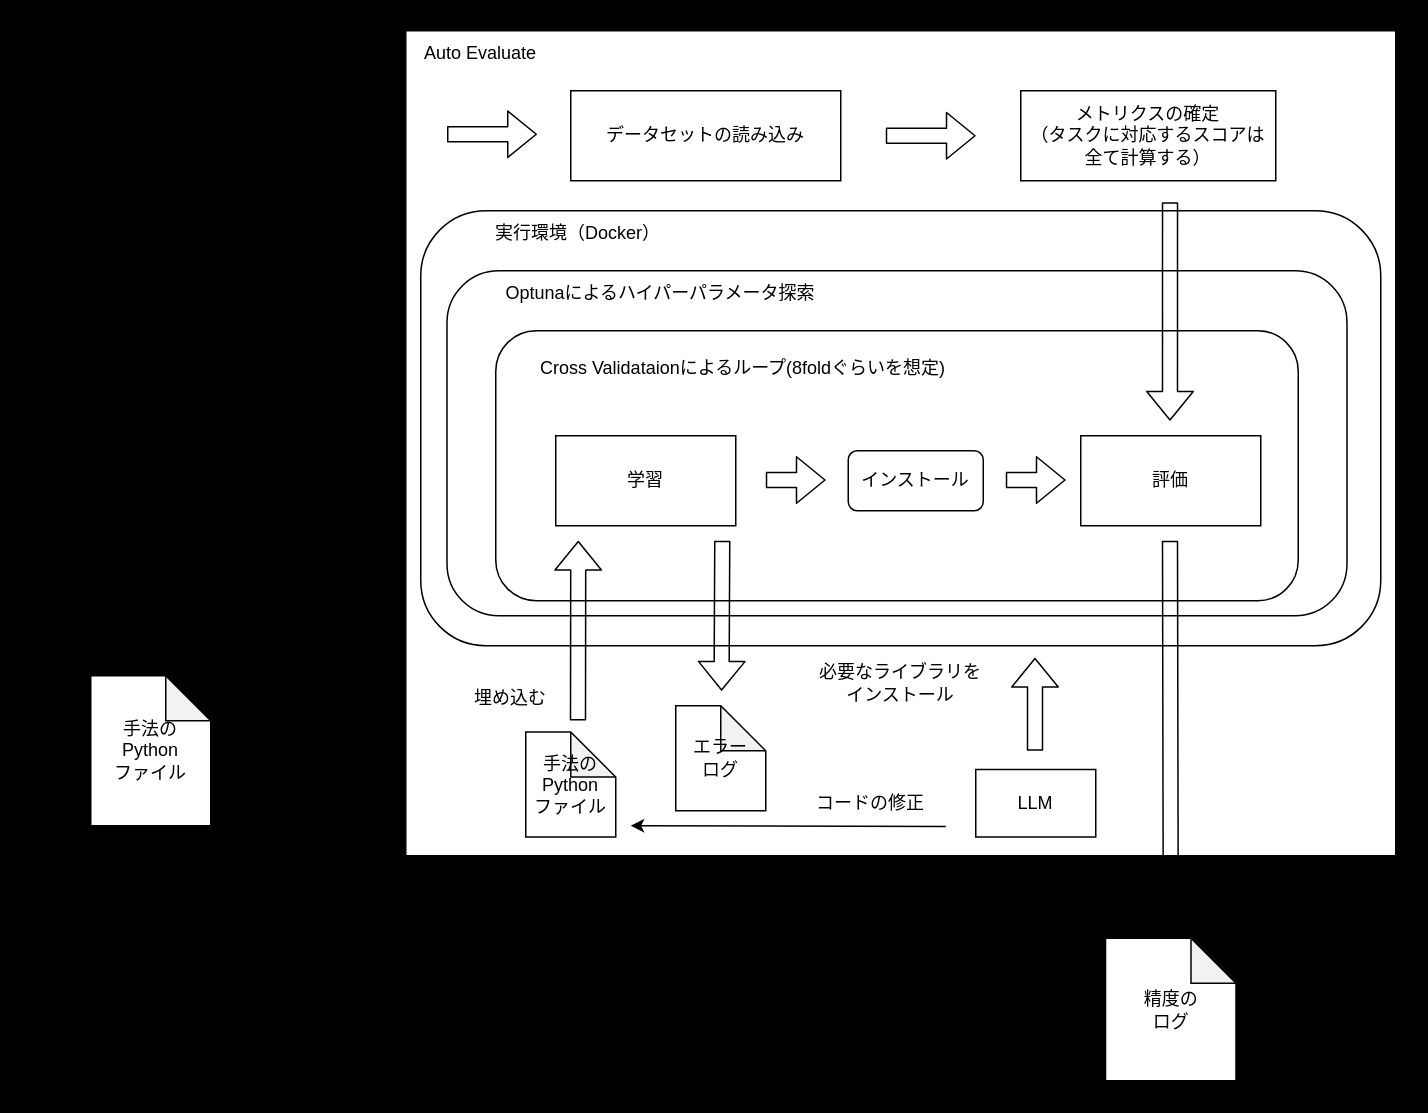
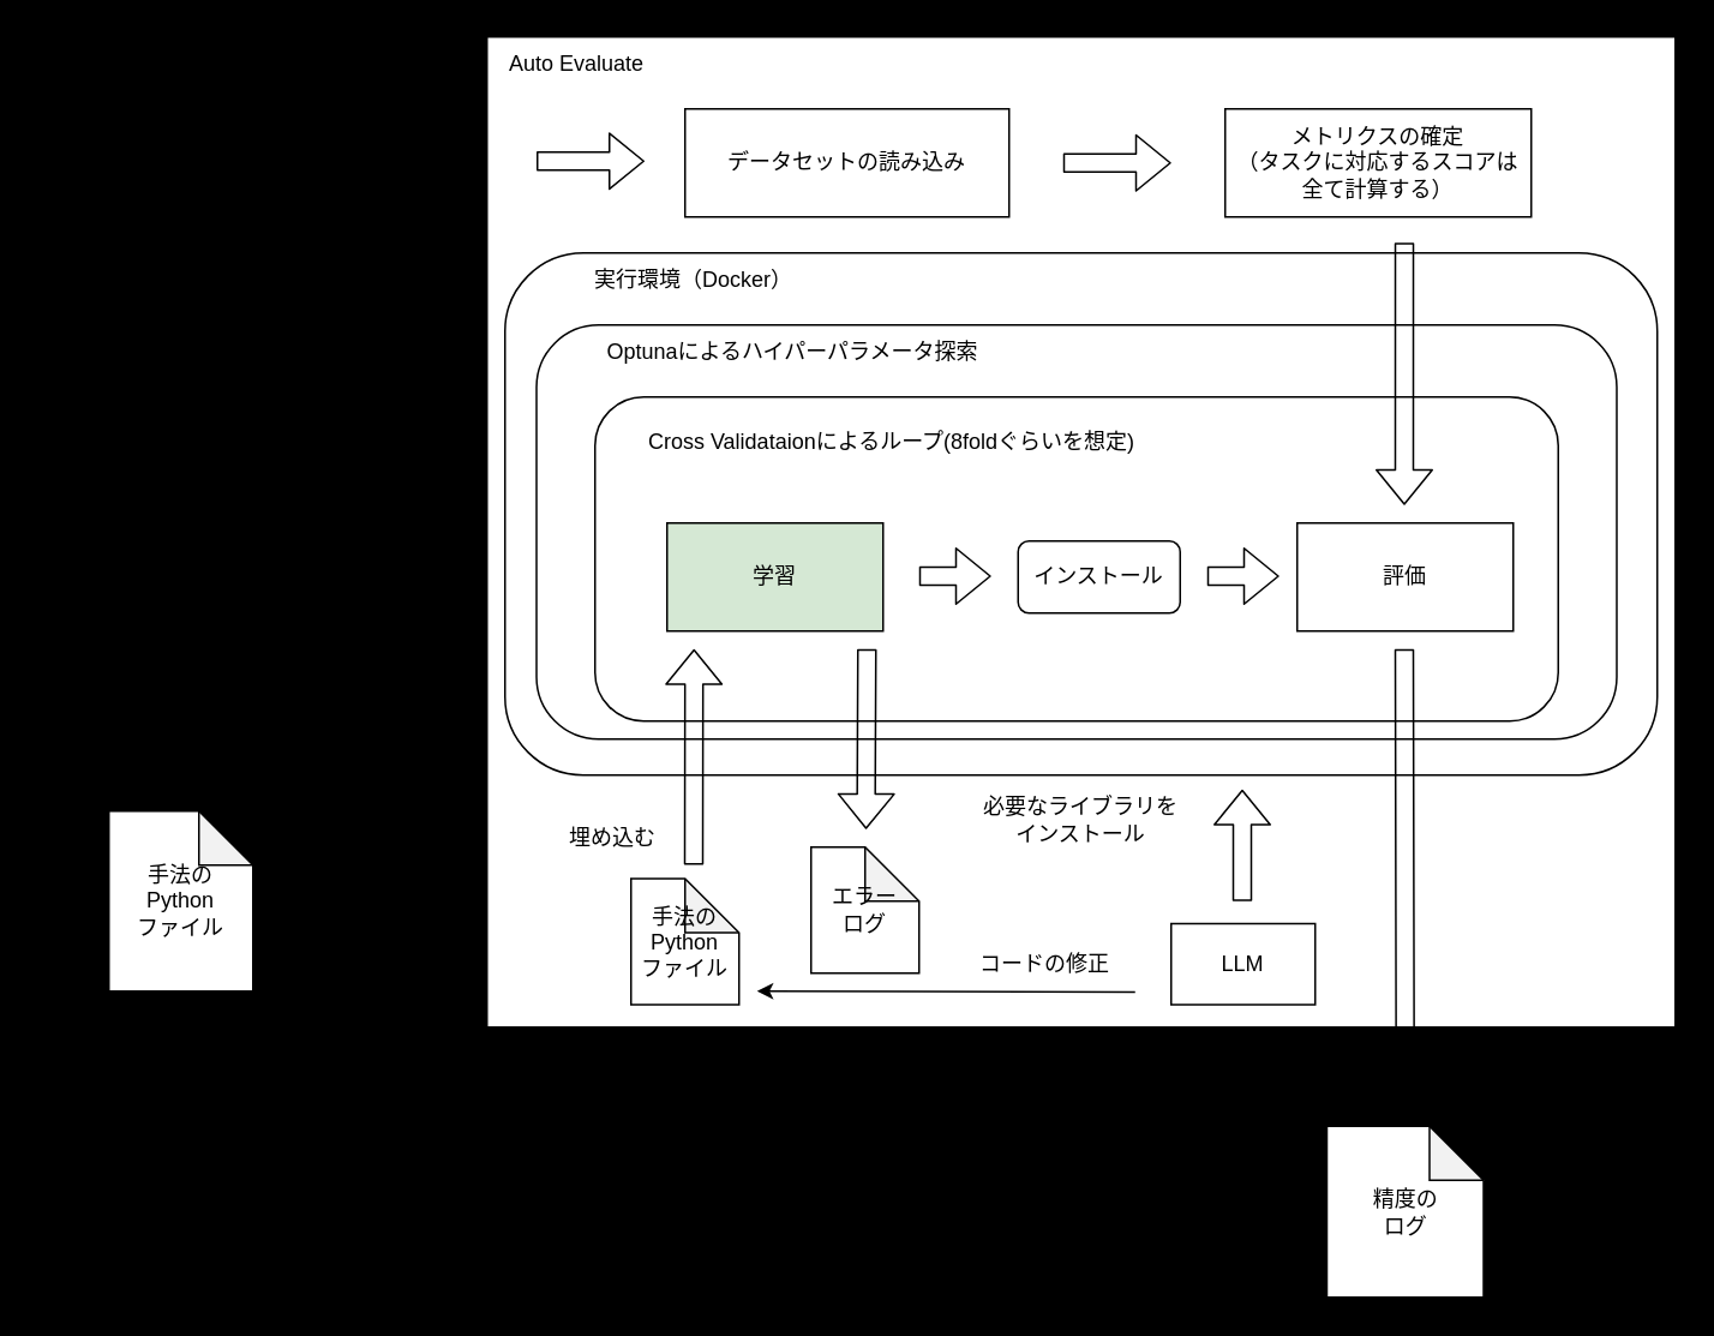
- <mxCell id="11" value="学習" style="rounded=0;whiteSpace=wrap;html=1;" vertex="1" parent="1"><mxGeometry x="370" y="290" width="120" height="60" as="geometry" /></mxCell>
+ <mxCell id="11" value="学習" style="rounded=0;whiteSpace=wrap;html=1;fillColor=#d5e8d4;" vertex="1" parent="1"><mxGeometry x="370" y="290" width="120" height="60" as="geometry" /></mxCell>
